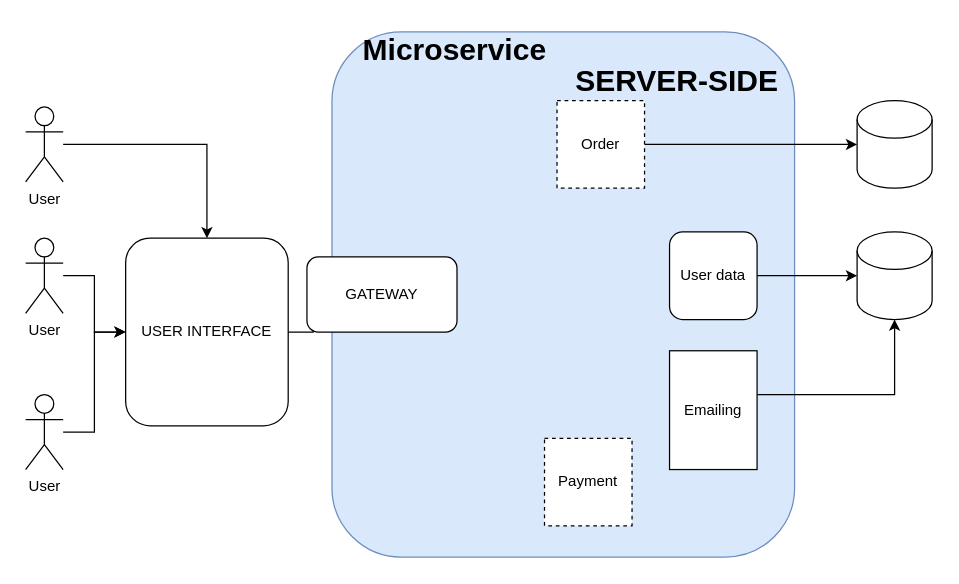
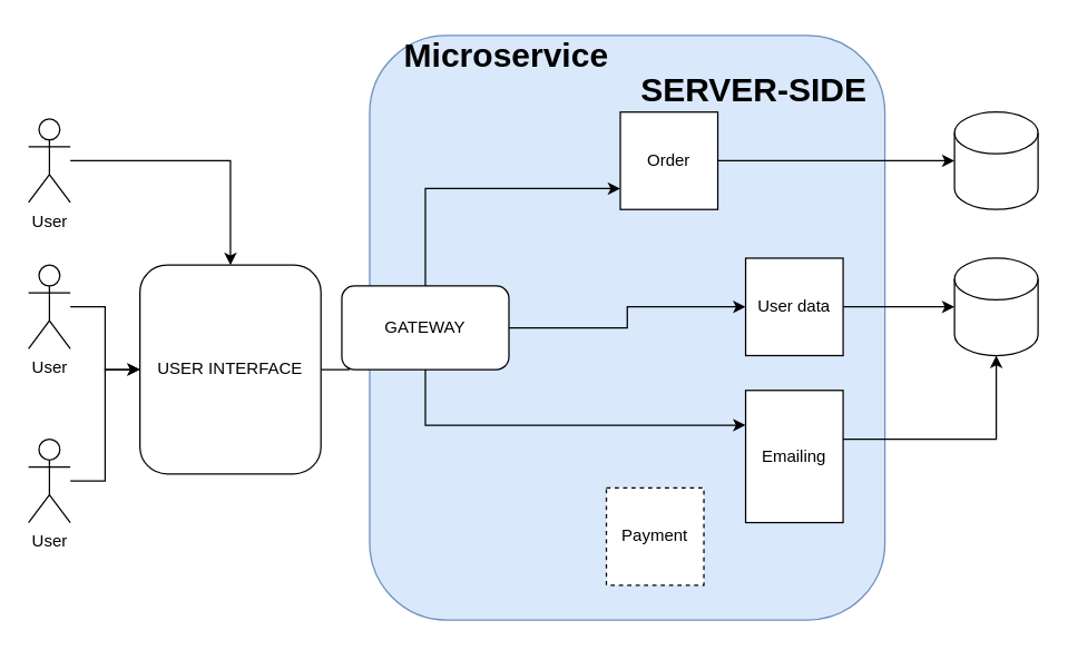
- <mxCell id="6" value="Order" style="whiteSpace=wrap;html=1;aspect=fixed;dashed=1;" vertex="1" parent="1"><mxGeometry x="445" y="80" width="70" height="70" as="geometry" /></mxCell>
+ <mxCell id="6" value="Order" style="whiteSpace=wrap;html=1;aspect=fixed;" vertex="1" parent="1"><mxGeometry x="445" y="80" width="70" height="70" as="geometry" /></mxCell>
+ <mxCell id="22" style="edgeStyle=orthogonalEdgeStyle;rounded=0;orthogonalLoop=1;jettySize=auto;html=1;" edge="1" parent="1" source="24" target="6"><mxGeometry relative="1" as="geometry"><Array as="points"><mxPoint x="305" y="135" /></Array></mxGeometry></mxCell>
- <mxCell id="4" value="User data" style="whiteSpace=wrap;html=1;aspect=fixed;rounded=1;" vertex="1" parent="1"><mxGeometry x="535" y="185" width="70" height="70" as="geometry" /></mxCell>
+ <mxCell id="4" value="User data" style="whiteSpace=wrap;html=1;aspect=fixed;" vertex="1" parent="1"><mxGeometry x="535" y="185" width="70" height="70" as="geometry" /></mxCell>
+ <mxCell id="25" style="edgeStyle=orthogonalEdgeStyle;rounded=0;orthogonalLoop=1;jettySize=auto;html=1;entryX=0;entryY=0.5;entryDx=0;entryDy=0;exitX=1;exitY=0.5;exitDx=0;exitDy=0;" edge="1" parent="1" source="24" target="4"><mxGeometry relative="1" as="geometry"><mxPoint x="615" y="230" as="sourcePoint" /><mxPoint x="695" y="230" as="targetPoint" /></mxGeometry></mxCell>
+ <mxCell id="23" style="edgeStyle=orthogonalEdgeStyle;rounded=0;orthogonalLoop=1;jettySize=auto;html=1;" edge="1" parent="1" source="24" target="9"><mxGeometry relative="1" as="geometry"><Array as="points"><mxPoint x="305" y="305" /></Array></mxGeometry></mxCell>
